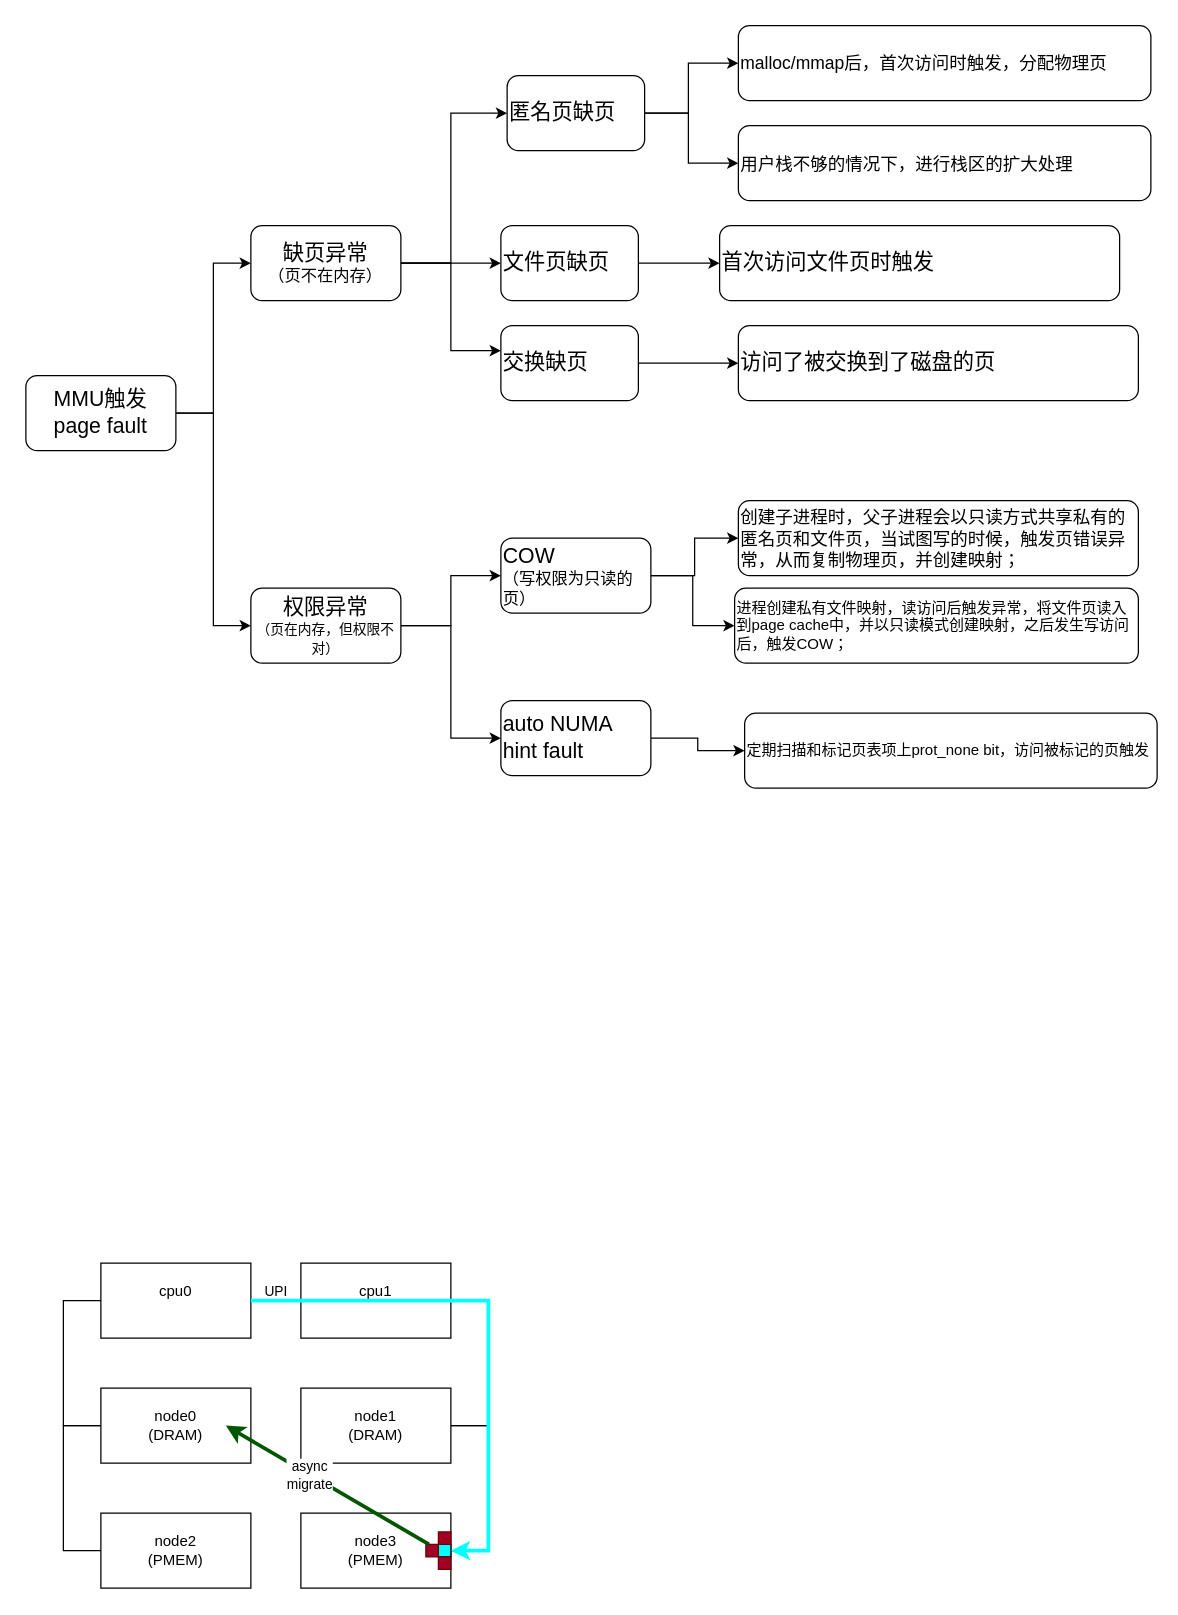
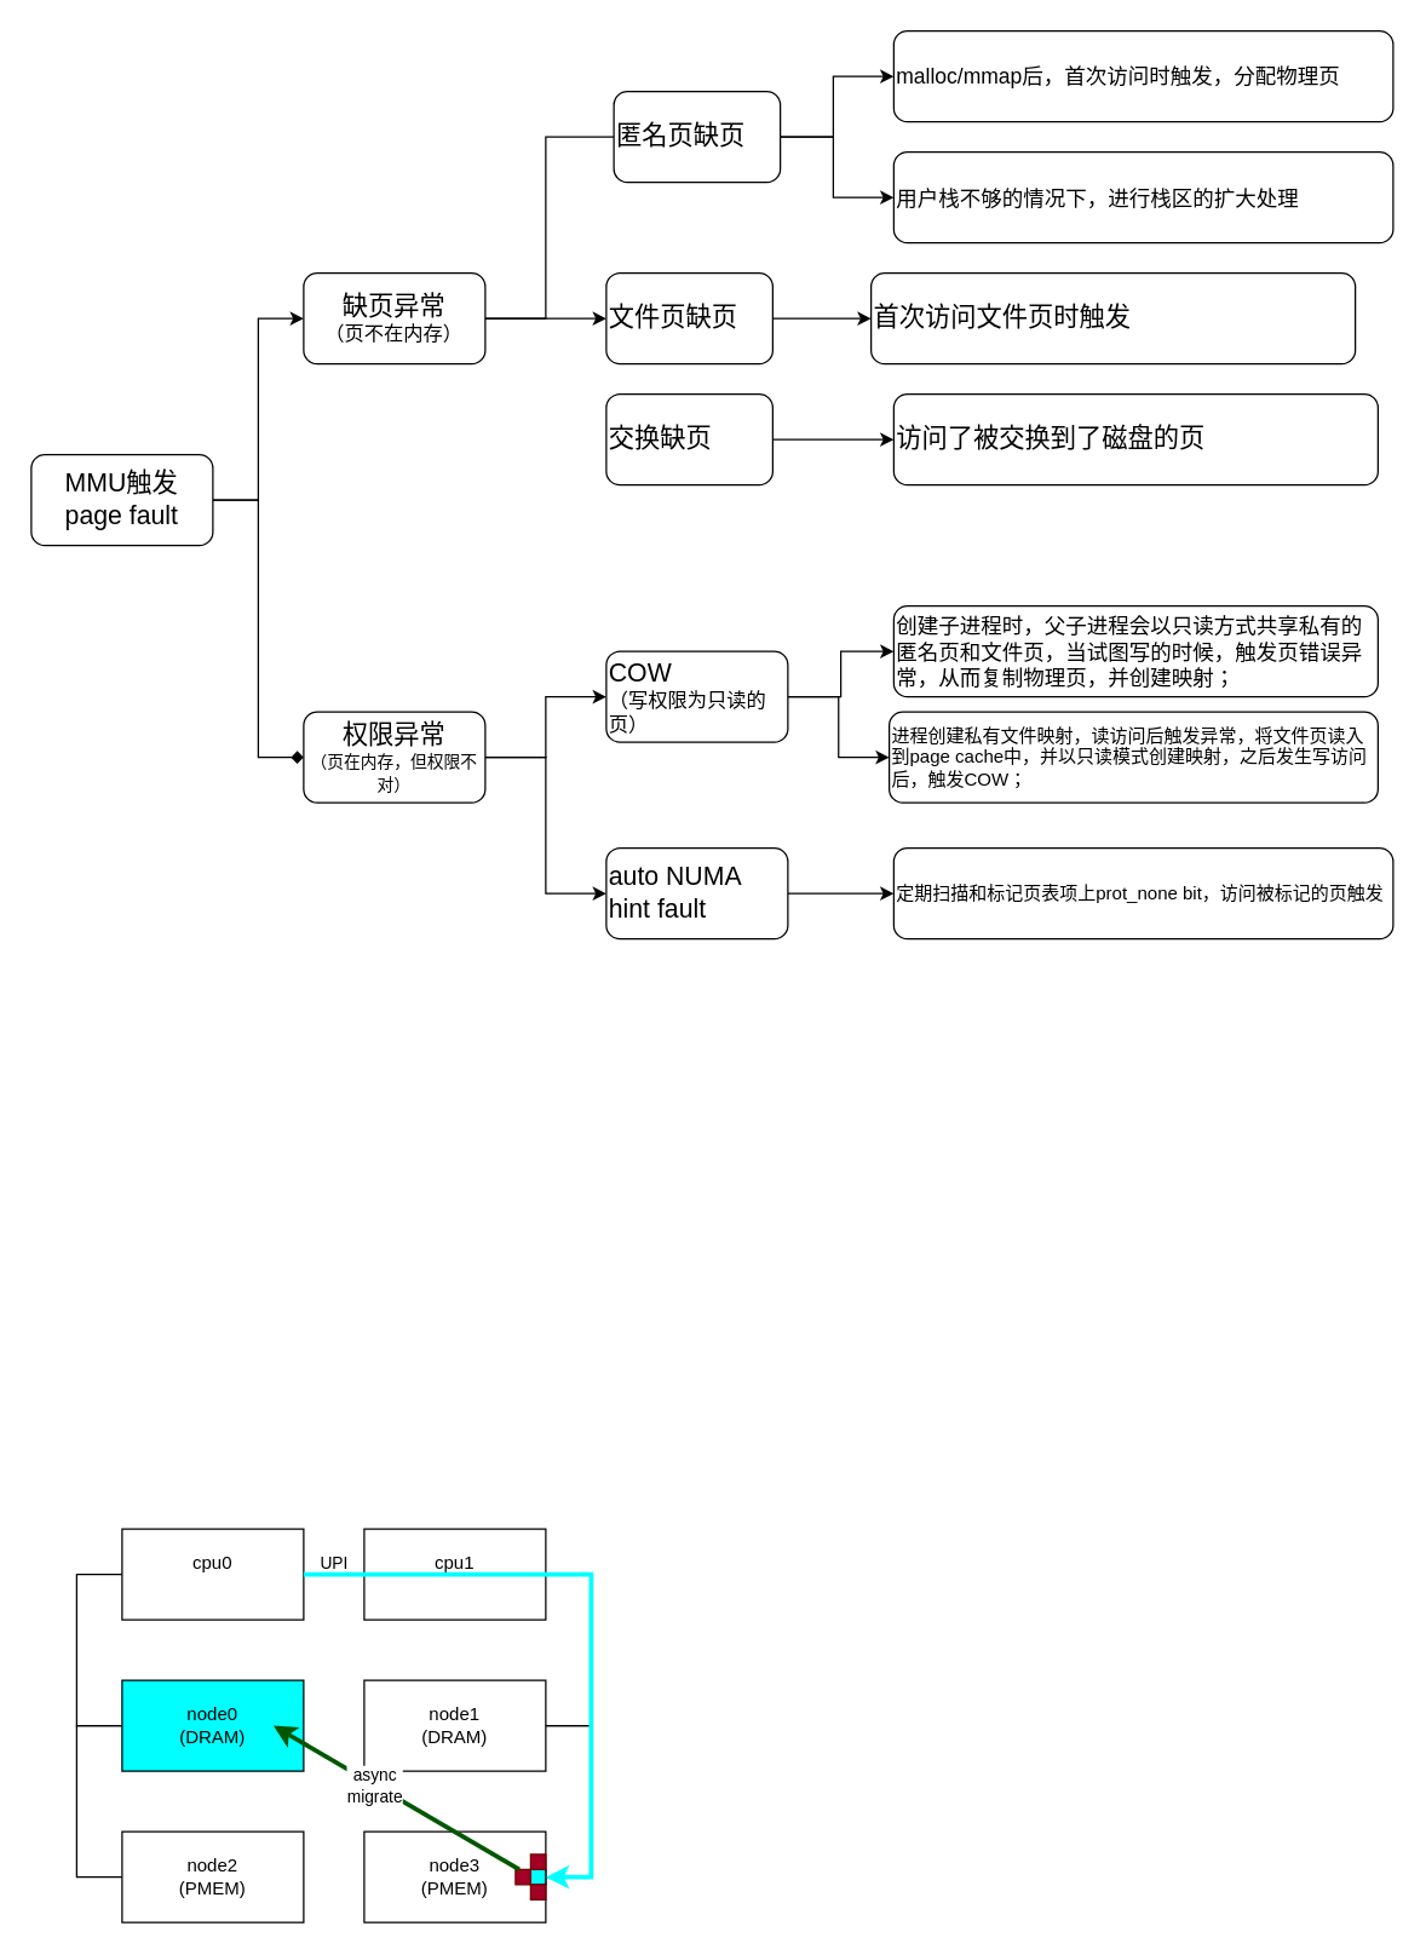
- <mxCell id="6" value="" style="edgeStyle=orthogonalEdgeStyle;rounded=0;orthogonalLoop=1;jettySize=auto;html=1;" parent="1" source="9" target="15" edge="1"><mxGeometry relative="1" as="geometry"><Array as="points"><mxPoint x="360" y="210" /><mxPoint x="360" y="90" /></Array></mxGeometry></mxCell>
+ <mxCell id="6" value="" style="edgeStyle=orthogonalEdgeStyle;rounded=0;orthogonalLoop=1;jettySize=auto;html=1;endArrow=none;" parent="1" source="9" target="15" edge="1"><mxGeometry relative="1" as="geometry"><Array as="points"><mxPoint x="360" y="210" /><mxPoint x="360" y="90" /></Array></mxGeometry></mxCell>
- <mxCell id="8" value="" style="edgeStyle=orthogonalEdgeStyle;rounded=0;orthogonalLoop=1;jettySize=auto;html=1;exitX=1;exitY=0.5;exitDx=0;exitDy=0;" parent="1" source="9" target="19" edge="1"><mxGeometry relative="1" as="geometry"><mxPoint x="350" y="270" as="sourcePoint" /><Array as="points"><mxPoint x="360" y="210" /><mxPoint x="360" y="280" /></Array></mxGeometry></mxCell>
- <mxCell id="4" value="" style="edgeStyle=orthogonalEdgeStyle;rounded=0;orthogonalLoop=1;jettySize=auto;html=1;" parent="1" source="5" target="12" edge="1"><mxGeometry relative="1" as="geometry"><Array as="points"><mxPoint x="170" y="330" /><mxPoint x="170" y="500" /></Array></mxGeometry></mxCell>
+ <mxCell id="4" value="" style="edgeStyle=orthogonalEdgeStyle;rounded=0;orthogonalLoop=1;jettySize=auto;html=1;endArrow=diamond;" parent="1" source="5" target="12" edge="1"><mxGeometry relative="1" as="geometry"><Array as="points"><mxPoint x="170" y="330" /><mxPoint x="170" y="500" /></Array></mxGeometry></mxCell>
- <mxCell id="31" value="定期扫描和标记页表项上prot_none bit，访问被标记的页触发" style="rounded=1;whiteSpace=wrap;html=1;align=left;" parent="1" vertex="1"><mxGeometry x="595" y="570" width="330" height="60" as="geometry" /></mxCell>
+ <mxCell id="31" value="定期扫描和标记页表项上prot_none bit，访问被标记的页触发" style="rounded=1;whiteSpace=wrap;html=1;align=left;" parent="1" vertex="1"><mxGeometry x="590" y="560" width="330" height="60" as="geometry" /></mxCell>
- <mxCell id="33" value="node0&lt;br&gt;(DRAM)" style="rounded=0;whiteSpace=wrap;html=1;" parent="1" vertex="1"><mxGeometry x="80" y="1110" width="120" height="60" as="geometry" /></mxCell>
+ <mxCell id="33" value="node0&lt;br&gt;(DRAM)" style="rounded=0;whiteSpace=wrap;html=1;fillColor=#00ffff;" parent="1" vertex="1"><mxGeometry x="80" y="1110" width="120" height="60" as="geometry" /></mxCell>
